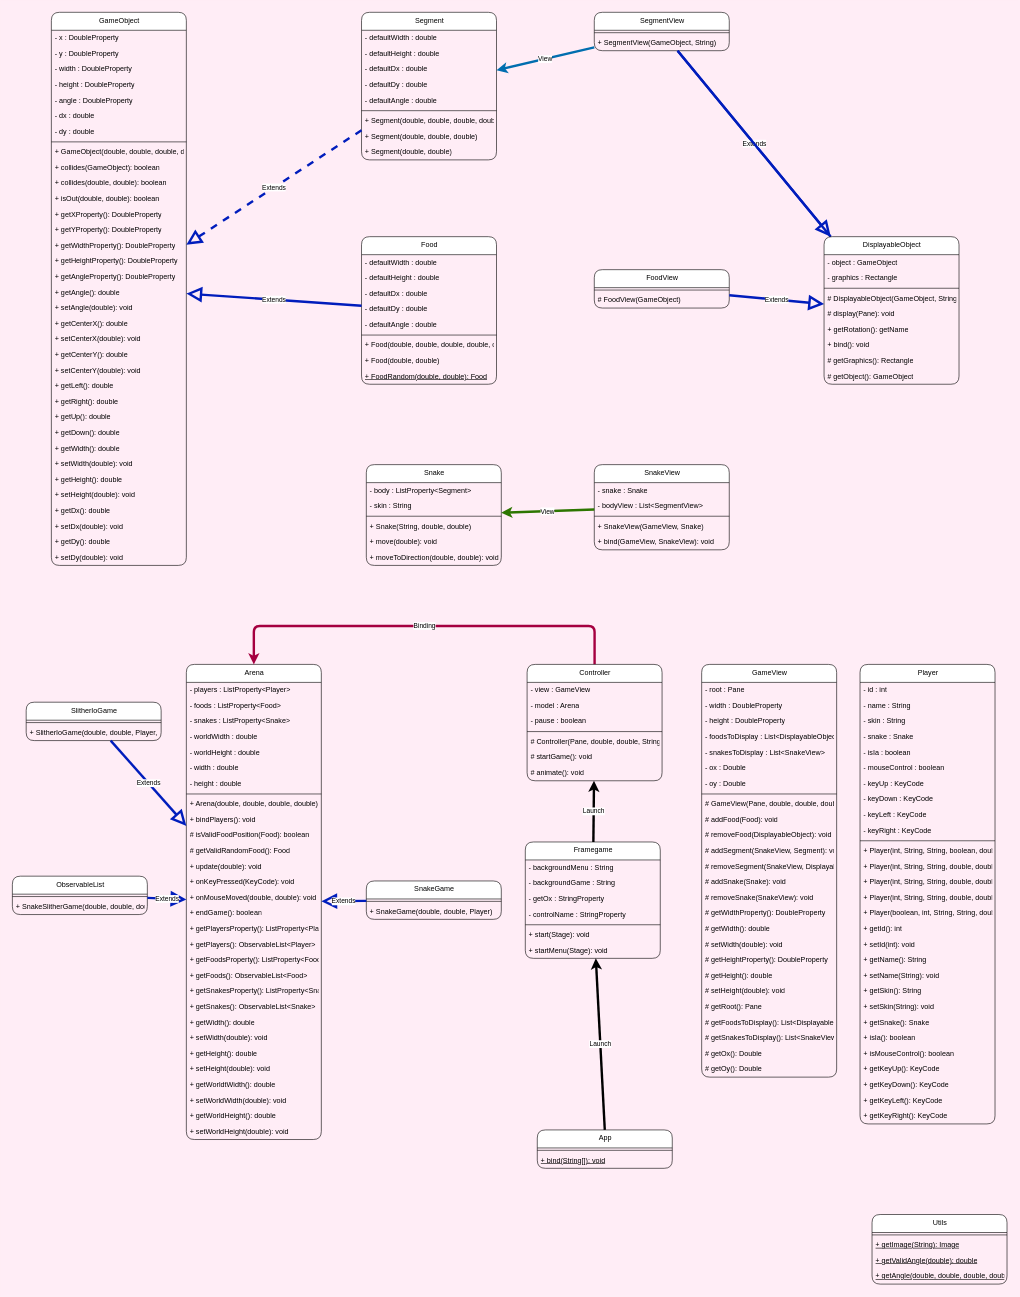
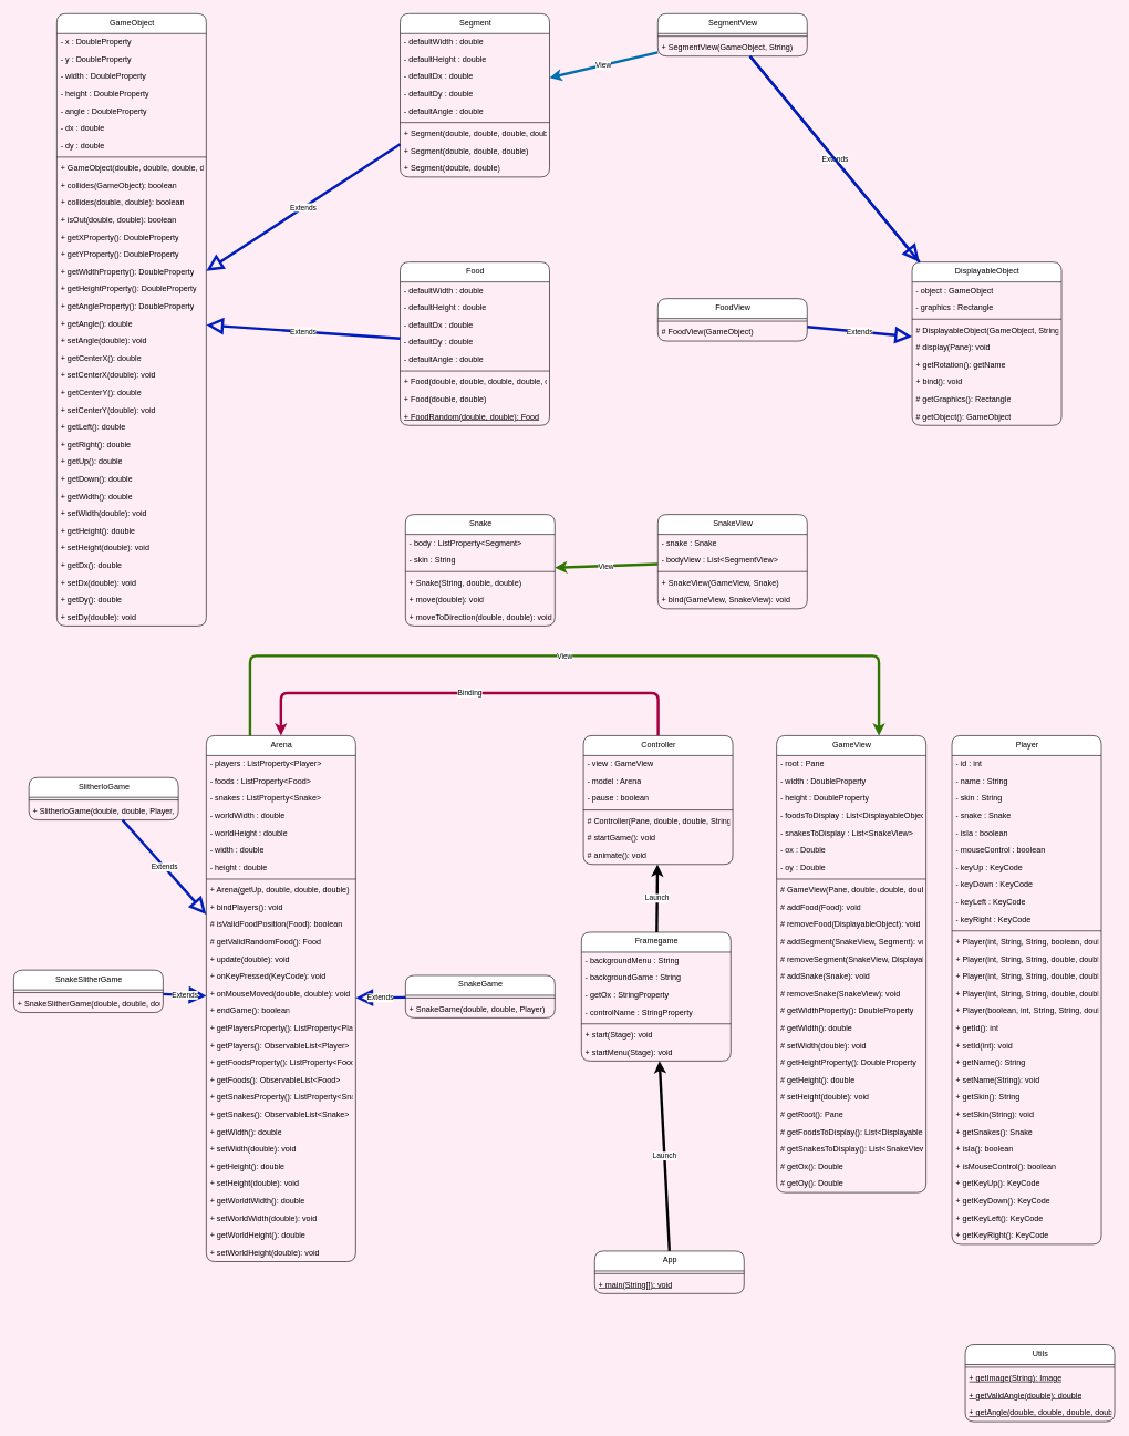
- <mxCell id="205" value="Extends" style="endArrow=block;endSize=16;endFill=0;html=1;fillColor=#0050ef;strokeColor=#001DBC;strokeWidth=4;dashed=1;" parent="1" source="99" target="109" edge="1"><mxGeometry width="160" relative="1" as="geometry" /></mxCell>
+ <mxCell id="205" value="Extends" style="endArrow=block;endSize=16;endFill=0;html=1;fillColor=#0050ef;strokeColor=#001DBC;strokeWidth=4;" parent="1" source="99" target="109" edge="1"><mxGeometry width="160" relative="1" as="geometry" /></mxCell>
+ <mxCell id="14" value="View" style="edgeStyle=orthogonalEdgeStyle;html=1;strokeWidth=4;elbow=vertical;fillColor=#60a917;strokeColor=#2D7600;" parent="1" source="15" target="157" edge="1"><mxGeometry relative="1" as="geometry"><mxPoint x="1310.286" y="940.286" as="targetPoint" /><mxPoint x="586" y="1140" as="sourcePoint" /><Array as="points"><mxPoint x="376" y="987" /><mxPoint x="1323" y="987" /></Array></mxGeometry></mxCell>
- <mxCell id="24" value="+ Arena(double, double, double, double)" style="text;html=1;strokeColor=none;fillColor=none;align=left;verticalAlign=middle;spacingLeft=4;spacingRight=4;overflow=hidden;rotatable=0;points=[[0,0.5],[1,0.5]];portConstraint=eastwest;rounded=1;" parent="15" vertex="1"><mxGeometry y="220" width="225" height="26" as="geometry" /></mxCell>
+ <mxCell id="24" value="+ Arena(getUp, double, double, double)" style="text;html=1;strokeColor=none;fillColor=none;align=left;verticalAlign=middle;spacingLeft=4;spacingRight=4;overflow=hidden;rotatable=0;points=[[0,0.5],[1,0.5]];portConstraint=eastwest;rounded=1;" parent="15" vertex="1"><mxGeometry y="220" width="225" height="26" as="geometry" /></mxCell>
- <mxCell id="79" value="ObservableList" style="swimlane;fontStyle=0;align=center;verticalAlign=top;childLayout=stackLayout;horizontal=1;startSize=30;horizontalStack=0;resizeParent=1;resizeParentMax=0;resizeLast=0;collapsible=0;marginBottom=0;html=1;rounded=1;" parent="1" vertex="1"><mxGeometry x="20" y="1460" width="225" height="64" as="geometry" /></mxCell>
+ <mxCell id="79" value="SnakeSlitherGame" style="swimlane;fontStyle=0;align=center;verticalAlign=top;childLayout=stackLayout;horizontal=1;startSize=30;horizontalStack=0;resizeParent=1;resizeParentMax=0;resizeLast=0;collapsible=0;marginBottom=0;html=1;rounded=1;" parent="1" vertex="1"><mxGeometry x="20" y="1460" width="225" height="64" as="geometry" /></mxCell>
- <mxCell id="72" value="+ getSnake(): Snake" style="text;html=1;strokeColor=none;fillColor=none;align=left;verticalAlign=middle;spacingLeft=4;spacingRight=4;overflow=hidden;rotatable=0;points=[[0,0.5],[1,0.5]];portConstraint=eastwest;rounded=1;" parent="49" vertex="1"><mxGeometry y="584" width="225" height="26" as="geometry" /></mxCell>
+ <mxCell id="72" value="+ getSnakes(): Snake" style="text;html=1;strokeColor=none;fillColor=none;align=left;verticalAlign=middle;spacingLeft=4;spacingRight=4;overflow=hidden;rotatable=0;points=[[0,0.5],[1,0.5]];portConstraint=eastwest;rounded=1;" parent="49" vertex="1"><mxGeometry y="584" width="225" height="26" as="geometry" /></mxCell>
- <mxCell id="10" value="+ bind(String[]): void" style="text;html=1;strokeColor=none;fillColor=none;align=left;verticalAlign=middle;spacingLeft=4;spacingRight=4;overflow=hidden;rotatable=0;points=[[0,0.5],[1,0.5]];portConstraint=eastwest;fontStyle=4;rounded=1;" parent="8" vertex="1"><mxGeometry y="38" width="225" height="26" as="geometry" /></mxCell>
+ <mxCell id="10" value="+ main(String[]): void" style="text;html=1;strokeColor=none;fillColor=none;align=left;verticalAlign=middle;spacingLeft=4;spacingRight=4;overflow=hidden;rotatable=0;points=[[0,0.5],[1,0.5]];portConstraint=eastwest;fontStyle=4;rounded=1;" parent="8" vertex="1"><mxGeometry y="38" width="225" height="26" as="geometry" /></mxCell>
